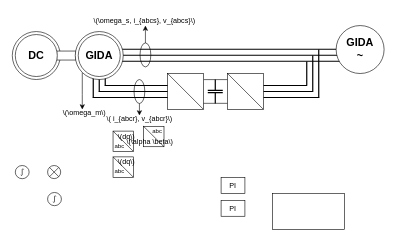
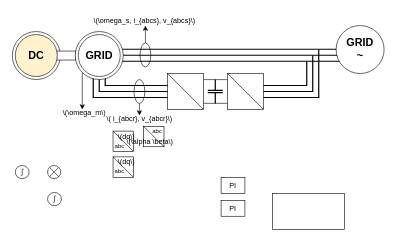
- <mxCell id="15" value="GIDA&lt;div style=&quot;font-size: 18px;&quot;&gt;~&lt;/div&gt;" style="ellipse;whiteSpace=wrap;html=1;aspect=fixed;fontSize=18;fontStyle=1" vertex="1" parent="1"><mxGeometry x="560" y="42" width="80" height="80" as="geometry" /></mxCell>
+ <mxCell id="15" value="GRID&lt;div style=&quot;font-size: 18px;&quot;&gt;~&lt;/div&gt;" style="ellipse;whiteSpace=wrap;html=1;aspect=fixed;fontSize=18;fontStyle=1" vertex="1" parent="1"><mxGeometry x="560" y="42" width="80" height="80" as="geometry" /></mxCell>
- <mxCell id="7" value="DC" style="ellipse;whiteSpace=wrap;html=1;aspect=fixed;fontSize=18;fontStyle=1" vertex="1" parent="1"><mxGeometry x="25" y="57" width="70" height="70" as="geometry" /></mxCell>
+ <mxCell id="7" value="DC" style="ellipse;whiteSpace=wrap;html=1;aspect=fixed;fontSize=18;fontStyle=1;fillColor=#fff2cc;" vertex="1" parent="1"><mxGeometry x="25" y="57" width="70" height="70" as="geometry" /></mxCell>
- <mxCell id="36" value="GIDA" style="ellipse;whiteSpace=wrap;html=1;aspect=fixed;fontSize=18;fontStyle=1" vertex="1" parent="33"><mxGeometry x="5" y="5" width="70" height="70" as="geometry" /></mxCell>
+ <mxCell id="36" value="GRID" style="ellipse;whiteSpace=wrap;html=1;aspect=fixed;fontSize=18;fontStyle=1" vertex="1" parent="33"><mxGeometry x="5" y="5" width="70" height="70" as="geometry" /></mxCell>
